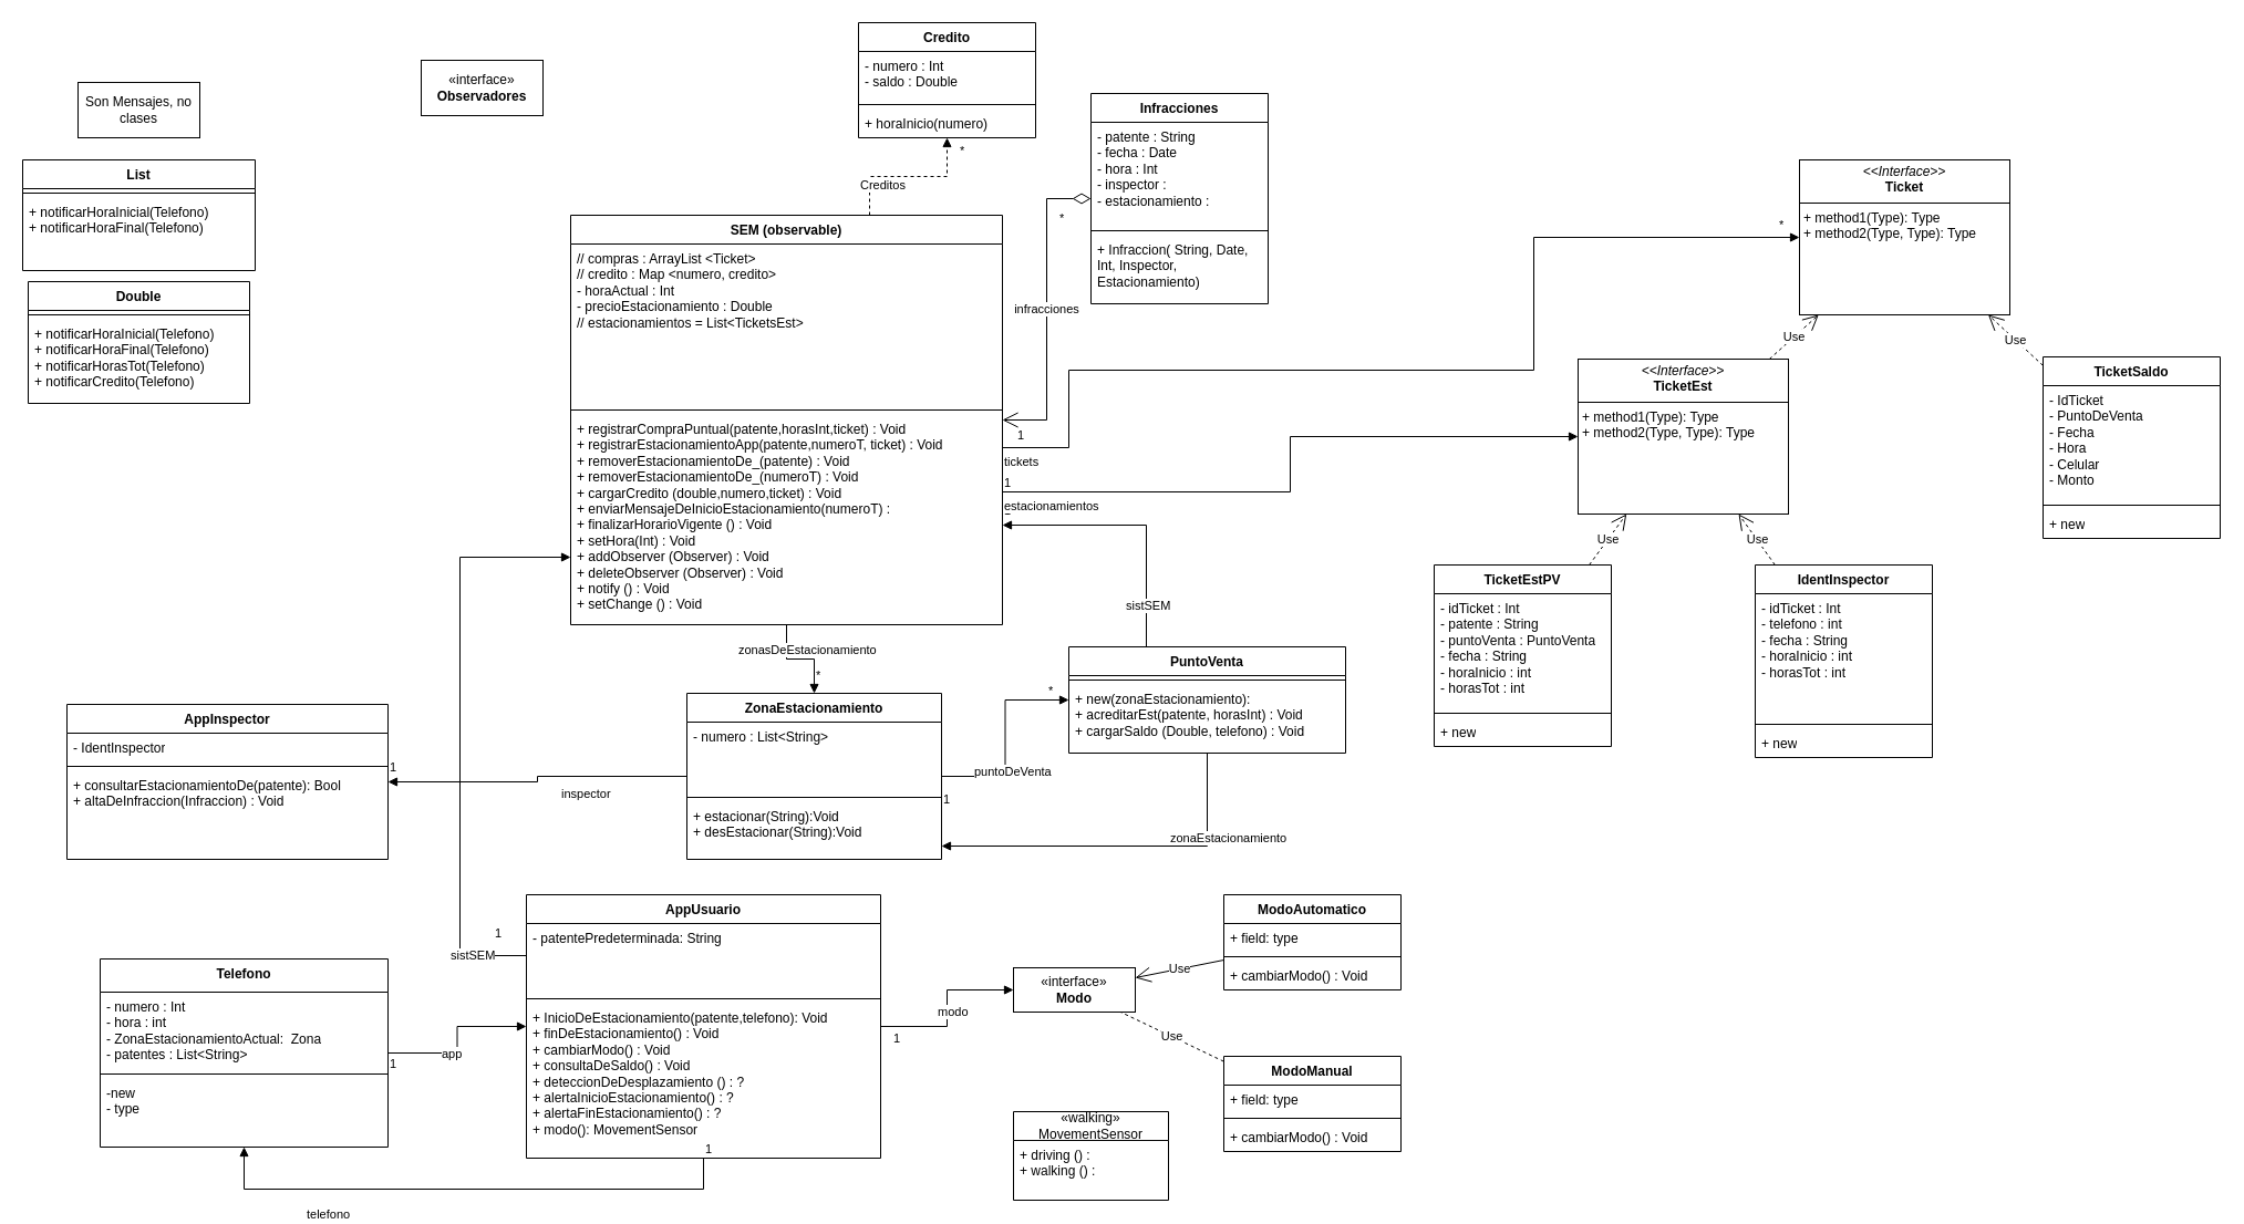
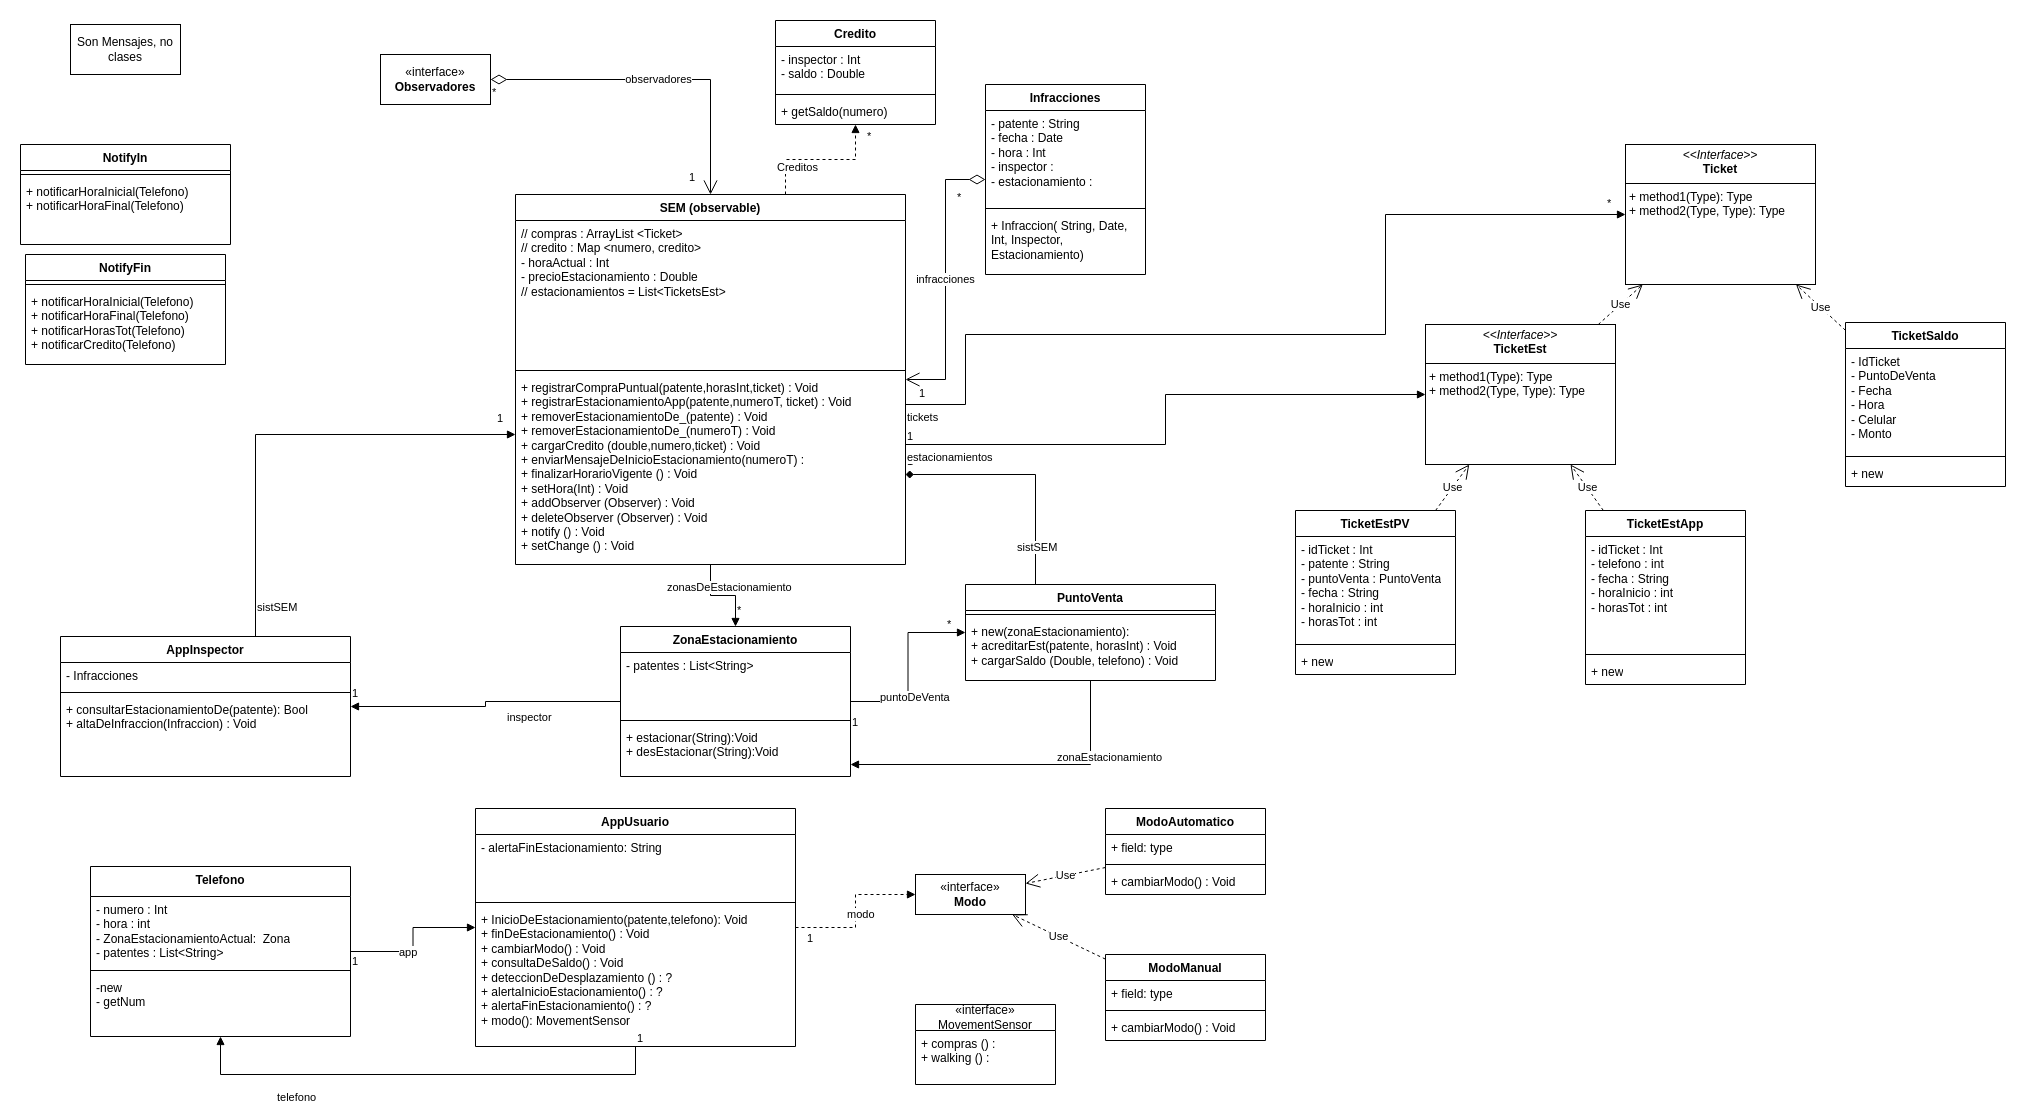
- <mxCell id="90" value="- numero : Int&lt;div&gt;- saldo : Double&lt;/div&gt;" style="text;strokeColor=none;fillColor=none;align=left;verticalAlign=top;spacingLeft=4;spacingRight=4;overflow=hidden;rotatable=0;points=[[0,0.5],[1,0.5]];portConstraint=eastwest;whiteSpace=wrap;html=1;" parent="89" vertex="1"><mxGeometry y="26" width="160" height="44" as="geometry" /></mxCell>
+ <mxCell id="90" value="- inspector : Int&lt;div&gt;- saldo : Double&lt;/div&gt;" style="text;strokeColor=none;fillColor=none;align=left;verticalAlign=top;spacingLeft=4;spacingRight=4;overflow=hidden;rotatable=0;points=[[0,0.5],[1,0.5]];portConstraint=eastwest;whiteSpace=wrap;html=1;" parent="89" vertex="1"><mxGeometry y="26" width="160" height="44" as="geometry" /></mxCell>
+ <mxCell id="31" value="observadores" style="endArrow=open;html=1;endSize=12;startArrow=diamondThin;startSize=14;startFill=0;edgeStyle=orthogonalEdgeStyle;rounded=0;" parent="1" source="30" target="13" edge="1"><mxGeometry relative="1" as="geometry"><mxPoint x="365" y="302.5" as="sourcePoint" /><mxPoint x="525" y="302.5" as="targetPoint" /></mxGeometry></mxCell>
+ <mxCell id="32" value="*" style="edgeLabel;resizable=0;html=1;align=left;verticalAlign=top;" parent="31" connectable="0" vertex="1"><mxGeometry x="-1" relative="1" as="geometry" /></mxCell>
+ <mxCell id="33" value="1" style="edgeLabel;resizable=0;html=1;align=right;verticalAlign=top;" parent="31" connectable="0" vertex="1"><mxGeometry x="1" relative="1" as="geometry"><mxPoint x="-15" y="-30" as="offset" /></mxGeometry></mxCell>
- <mxCell id="65" value="Son Mensajes, no clases" style="html=1;whiteSpace=wrap;" parent="1" vertex="1"><mxGeometry x="70" y="74" width="110" height="50" as="geometry" /></mxCell>
+ <mxCell id="65" value="Son Mensajes, no clases" style="html=1;whiteSpace=wrap;" parent="1" vertex="1"><mxGeometry x="70" y="24" width="110" height="50" as="geometry" /></mxCell>
- <mxCell id="92" value="+ horaInicio(numero)" style="text;strokeColor=none;fillColor=none;align=left;verticalAlign=top;spacingLeft=4;spacingRight=4;overflow=hidden;rotatable=0;points=[[0,0.5],[1,0.5]];portConstraint=eastwest;whiteSpace=wrap;html=1;" parent="89" vertex="1"><mxGeometry y="78" width="160" height="26" as="geometry" /></mxCell>
+ <mxCell id="92" value="+ getSaldo(numero)" style="text;strokeColor=none;fillColor=none;align=left;verticalAlign=top;spacingLeft=4;spacingRight=4;overflow=hidden;rotatable=0;points=[[0,0.5],[1,0.5]];portConstraint=eastwest;whiteSpace=wrap;html=1;" parent="89" vertex="1"><mxGeometry y="78" width="160" height="26" as="geometry" /></mxCell>
- <mxCell id="59" value="List" style="swimlane;fontStyle=1;align=center;verticalAlign=top;childLayout=stackLayout;horizontal=1;startSize=26;horizontalStack=0;resizeParent=1;resizeParentMax=0;resizeLast=0;collapsible=1;marginBottom=0;whiteSpace=wrap;html=1;" parent="1" vertex="1"><mxGeometry x="20" y="144" width="210" height="100" as="geometry" /></mxCell>
+ <mxCell id="59" value="NotifyIn" style="swimlane;fontStyle=1;align=center;verticalAlign=top;childLayout=stackLayout;horizontal=1;startSize=26;horizontalStack=0;resizeParent=1;resizeParentMax=0;resizeLast=0;collapsible=1;marginBottom=0;whiteSpace=wrap;html=1;" parent="1" vertex="1"><mxGeometry x="20" y="144" width="210" height="100" as="geometry" /></mxCell>
- <mxCell id="62" value="Double" style="swimlane;fontStyle=1;align=center;verticalAlign=top;childLayout=stackLayout;horizontal=1;startSize=26;horizontalStack=0;resizeParent=1;resizeParentMax=0;resizeLast=0;collapsible=1;marginBottom=0;whiteSpace=wrap;html=1;" parent="1" vertex="1"><mxGeometry x="25" y="254" width="200" height="110" as="geometry" /></mxCell>
+ <mxCell id="62" value="NotifyFin" style="swimlane;fontStyle=1;align=center;verticalAlign=top;childLayout=stackLayout;horizontal=1;startSize=26;horizontalStack=0;resizeParent=1;resizeParentMax=0;resizeLast=0;collapsible=1;marginBottom=0;whiteSpace=wrap;html=1;" parent="1" vertex="1"><mxGeometry x="25" y="254" width="200" height="110" as="geometry" /></mxCell>
+ <mxCell id="55" value="sistSEM" style="endArrow=block;endFill=1;html=1;edgeStyle=orthogonalEdgeStyle;align=left;verticalAlign=top;rounded=0;" parent="1" source="49" target="13" edge="1"><mxGeometry x="-0.818" relative="1" as="geometry"><mxPoint x="295" y="554" as="sourcePoint" /><mxPoint x="335" y="484" as="targetPoint" /><Array as="points"><mxPoint x="255" y="434" /></Array><mxPoint as="offset" /></mxGeometry></mxCell>
+ <mxCell id="56" value="1" style="edgeLabel;resizable=0;html=1;align=left;verticalAlign=bottom;" parent="55" connectable="0" vertex="1"><mxGeometry x="-1" relative="1" as="geometry"><mxPoint x="240" y="-210" as="offset" /></mxGeometry></mxCell>
- <mxCell id="72" value="sistSEM" style="endArrow=block;endFill=1;html=1;edgeStyle=orthogonalEdgeStyle;align=left;verticalAlign=top;rounded=0;" parent="1" source="6" target="13" edge="1"><mxGeometry x="-0.583" y="20" relative="1" as="geometry"><mxPoint x="1045" y="524" as="sourcePoint" /><mxPoint x="1205" y="524" as="targetPoint" /><Array as="points"><mxPoint x="1035" y="474" /></Array><mxPoint as="offset" /></mxGeometry></mxCell>
+ <mxCell id="72" value="sistSEM" style="endArrow=diamond;endFill=1;html=1;edgeStyle=orthogonalEdgeStyle;align=left;verticalAlign=top;rounded=0;" parent="1" source="6" target="13" edge="1"><mxGeometry x="-0.583" y="20" relative="1" as="geometry"><mxPoint x="1045" y="524" as="sourcePoint" /><mxPoint x="1205" y="524" as="targetPoint" /><Array as="points"><mxPoint x="1035" y="474" /></Array><mxPoint as="offset" /></mxGeometry></mxCell>
- <mxCell id="85" value="IdentInspector" style="swimlane;fontStyle=1;align=center;verticalAlign=top;childLayout=stackLayout;horizontal=1;startSize=26;horizontalStack=0;resizeParent=1;resizeParentMax=0;resizeLast=0;collapsible=1;marginBottom=0;whiteSpace=wrap;html=1;" parent="1" vertex="1"><mxGeometry x="1585" y="510" width="160" height="174" as="geometry" /></mxCell>
+ <mxCell id="85" value="TicketEstApp" style="swimlane;fontStyle=1;align=center;verticalAlign=top;childLayout=stackLayout;horizontal=1;startSize=26;horizontalStack=0;resizeParent=1;resizeParentMax=0;resizeLast=0;collapsible=1;marginBottom=0;whiteSpace=wrap;html=1;" parent="1" vertex="1"><mxGeometry x="1585" y="510" width="160" height="174" as="geometry" /></mxCell>
- <mxCell id="68" value="sistSEM" style="endArrow=block;endFill=1;html=1;edgeStyle=orthogonalEdgeStyle;align=left;verticalAlign=top;rounded=0;" parent="1" source="9" target="13" edge="1"><mxGeometry x="-0.718" y="10" relative="1" as="geometry"><mxPoint x="385" y="853" as="sourcePoint" /><mxPoint x="485" y="503" as="targetPoint" /><Array as="points"><mxPoint x="415" y="863" /><mxPoint x="415" y="503" /></Array><mxPoint as="offset" /></mxGeometry></mxCell>
- <mxCell id="69" value="1" style="edgeLabel;resizable=0;html=1;align=left;verticalAlign=bottom;" parent="68" connectable="0" vertex="1"><mxGeometry x="-1" relative="1" as="geometry"><mxPoint x="-30" y="-12" as="offset" /></mxGeometry></mxCell>
- <mxCell id="3" value="&lt;div&gt;&lt;span style=&quot;background-color: initial;&quot;&gt;- numero : List&amp;lt;String&amp;gt;&amp;nbsp;&lt;/span&gt;&lt;br&gt;&lt;/div&gt;" style="text;strokeColor=none;fillColor=none;align=left;verticalAlign=top;spacingLeft=4;spacingRight=4;overflow=hidden;rotatable=0;points=[[0,0.5],[1,0.5]];portConstraint=eastwest;whiteSpace=wrap;html=1;" parent="2" vertex="1"><mxGeometry y="26" width="230" height="64" as="geometry" /></mxCell>
+ <mxCell id="3" value="&lt;div&gt;&lt;span style=&quot;background-color: initial;&quot;&gt;- patentes : List&amp;lt;String&amp;gt;&amp;nbsp;&lt;/span&gt;&lt;br&gt;&lt;/div&gt;" style="text;strokeColor=none;fillColor=none;align=left;verticalAlign=top;spacingLeft=4;spacingRight=4;overflow=hidden;rotatable=0;points=[[0,0.5],[1,0.5]];portConstraint=eastwest;whiteSpace=wrap;html=1;" parent="2" vertex="1"><mxGeometry y="26" width="230" height="64" as="geometry" /></mxCell>
- <mxCell id="50" value="- IdentInspector" style="text;strokeColor=none;fillColor=none;align=left;verticalAlign=top;spacingLeft=4;spacingRight=4;overflow=hidden;rotatable=0;points=[[0,0.5],[1,0.5]];portConstraint=eastwest;whiteSpace=wrap;html=1;" parent="49" vertex="1"><mxGeometry y="26" width="290" height="26" as="geometry" /></mxCell>
+ <mxCell id="50" value="- Infracciones" style="text;strokeColor=none;fillColor=none;align=left;verticalAlign=top;spacingLeft=4;spacingRight=4;overflow=hidden;rotatable=0;points=[[0,0.5],[1,0.5]];portConstraint=eastwest;whiteSpace=wrap;html=1;" parent="49" vertex="1"><mxGeometry y="26" width="290" height="26" as="geometry" /></mxCell>
- <mxCell id="10" value="&lt;div&gt;- patentePredeterminada: String&lt;/div&gt;" style="text;strokeColor=none;fillColor=none;align=left;verticalAlign=top;spacingLeft=4;spacingRight=4;overflow=hidden;rotatable=0;points=[[0,0.5],[1,0.5]];portConstraint=eastwest;whiteSpace=wrap;html=1;" parent="9" vertex="1"><mxGeometry y="26" width="320" height="64" as="geometry" /></mxCell>
+ <mxCell id="10" value="&lt;div&gt;- alertaFinEstacionamiento: String&lt;/div&gt;" style="text;strokeColor=none;fillColor=none;align=left;verticalAlign=top;spacingLeft=4;spacingRight=4;overflow=hidden;rotatable=0;points=[[0,0.5],[1,0.5]];portConstraint=eastwest;whiteSpace=wrap;html=1;" parent="9" vertex="1"><mxGeometry y="26" width="320" height="64" as="geometry" /></mxCell>
- <mxCell id="45" value="Use" style="endArrow=open;endSize=12;dashed=0;html=1;rounded=0;" parent="1" source="36" target="44" edge="1"><mxGeometry width="160" relative="1" as="geometry"><mxPoint x="885" y="1054" as="sourcePoint" /><mxPoint x="959" y="1104" as="targetPoint" /></mxGeometry></mxCell>
+ <mxCell id="45" value="Use" style="endArrow=open;endSize=12;dashed=1;html=1;rounded=0;" parent="1" source="36" target="44" edge="1"><mxGeometry width="160" relative="1" as="geometry"><mxPoint x="885" y="1054" as="sourcePoint" /><mxPoint x="959" y="1104" as="targetPoint" /></mxGeometry></mxCell>
- <mxCell id="46" value="Use" style="endArrow=none;endSize=12;dashed=1;html=1;rounded=0;" parent="1" source="40" target="44" edge="1"><mxGeometry width="160" relative="1" as="geometry"><mxPoint x="1075" y="999" as="sourcePoint" /><mxPoint x="955" y="999" as="targetPoint" /></mxGeometry></mxCell>
+ <mxCell id="46" value="Use" style="endArrow=open;endSize=12;dashed=1;html=1;rounded=0;" parent="1" source="40" target="44" edge="1"><mxGeometry width="160" relative="1" as="geometry"><mxPoint x="1075" y="999" as="sourcePoint" /><mxPoint x="955" y="999" as="targetPoint" /></mxGeometry></mxCell>
- <mxCell id="47" value="modo" style="endArrow=block;endFill=1;html=1;edgeStyle=orthogonalEdgeStyle;align=left;verticalAlign=top;rounded=0;" parent="1" source="9" target="44" edge="1"><mxGeometry x="0.122" y="10" relative="1" as="geometry"><mxPoint x="535" y="1122.25" as="sourcePoint" /><mxPoint x="855" y="1091.25" as="targetPoint" /><mxPoint as="offset" /></mxGeometry></mxCell>
+ <mxCell id="47" value="modo" style="endArrow=block;endFill=1;html=1;edgeStyle=orthogonalEdgeStyle;align=left;verticalAlign=top;rounded=0;dashed=1;" parent="1" source="9" target="44" edge="1"><mxGeometry x="0.122" y="10" relative="1" as="geometry"><mxPoint x="535" y="1122.25" as="sourcePoint" /><mxPoint x="855" y="1091.25" as="targetPoint" /><mxPoint as="offset" /></mxGeometry></mxCell>
- <mxCell id="24" value="-new&lt;br&gt;- type" style="text;strokeColor=none;fillColor=none;align=left;verticalAlign=top;spacingLeft=4;spacingRight=4;overflow=hidden;rotatable=0;points=[[0,0.5],[1,0.5]];portConstraint=eastwest;whiteSpace=wrap;html=1;" parent="21" vertex="1"><mxGeometry y="108" width="260" height="62" as="geometry" /></mxCell>
+ <mxCell id="24" value="-new&lt;br&gt;- getNum" style="text;strokeColor=none;fillColor=none;align=left;verticalAlign=top;spacingLeft=4;spacingRight=4;overflow=hidden;rotatable=0;points=[[0,0.5],[1,0.5]];portConstraint=eastwest;whiteSpace=wrap;html=1;" parent="21" vertex="1"><mxGeometry y="108" width="260" height="62" as="geometry" /></mxCell>
- <mxCell id="34" value="«walking»&lt;div&gt;MovementSensor&lt;/div&gt;" style="swimlane;fontStyle=0;childLayout=stackLayout;horizontal=1;startSize=26;fillColor=none;horizontalStack=0;resizeParent=1;resizeParentMax=0;resizeLast=0;collapsible=1;marginBottom=0;whiteSpace=wrap;html=1;" parent="1" vertex="1"><mxGeometry x="915" y="1004" width="140" height="80" as="geometry" /></mxCell>
+ <mxCell id="34" value="«interface»&lt;div&gt;MovementSensor&lt;/div&gt;" style="swimlane;fontStyle=0;childLayout=stackLayout;horizontal=1;startSize=26;fillColor=none;horizontalStack=0;resizeParent=1;resizeParentMax=0;resizeLast=0;collapsible=1;marginBottom=0;whiteSpace=wrap;html=1;" parent="1" vertex="1"><mxGeometry x="915" y="1004" width="140" height="80" as="geometry" /></mxCell>
- <mxCell id="35" value="+ driving () :&amp;nbsp;&lt;div&gt;+ walking () :&lt;/div&gt;" style="text;strokeColor=none;fillColor=none;align=left;verticalAlign=top;spacingLeft=4;spacingRight=4;overflow=hidden;rotatable=0;points=[[0,0.5],[1,0.5]];portConstraint=eastwest;whiteSpace=wrap;html=1;" parent="34" vertex="1"><mxGeometry y="26" width="140" height="54" as="geometry" /></mxCell>
+ <mxCell id="35" value="+ compras () :&amp;nbsp;&lt;div&gt;+ walking () :&lt;/div&gt;" style="text;strokeColor=none;fillColor=none;align=left;verticalAlign=top;spacingLeft=4;spacingRight=4;overflow=hidden;rotatable=0;points=[[0,0.5],[1,0.5]];portConstraint=eastwest;whiteSpace=wrap;html=1;" parent="34" vertex="1"><mxGeometry y="26" width="140" height="54" as="geometry" /></mxCell>
